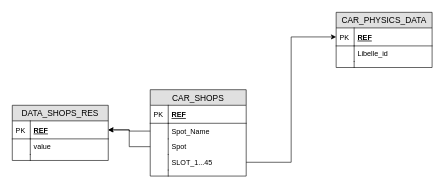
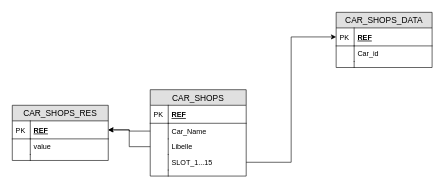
- <mxCell id="20" value="CAR_PHYSICS_DATA" style="swimlane;fontStyle=0;childLayout=stackLayout;horizontal=1;startSize=26;fillColor=#e0e0e0;horizontalStack=0;resizeParent=1;resizeParentMax=0;resizeLast=0;collapsible=1;marginBottom=0;swimlaneFillColor=#ffffff;align=center;fontSize=14;" vertex="1" parent="1"><mxGeometry x="560" y="20" width="160" height="92" as="geometry" /></mxCell>
+ <mxCell id="20" value="CAR_SHOPS_DATA" style="swimlane;fontStyle=0;childLayout=stackLayout;horizontal=1;startSize=26;fillColor=#e0e0e0;horizontalStack=0;resizeParent=1;resizeParentMax=0;resizeLast=0;collapsible=1;marginBottom=0;swimlaneFillColor=#ffffff;align=center;fontSize=14;" vertex="1" parent="1"><mxGeometry x="560" y="20" width="160" height="92" as="geometry" /></mxCell>
- <mxCell id="23" value="Libelle_id" style="shape=partialRectangle;top=0;left=0;right=0;bottom=0;align=left;verticalAlign=top;fillColor=none;spacingLeft=34;spacingRight=4;overflow=hidden;rotatable=0;points=[[0,0.5],[1,0.5]];portConstraint=eastwest;dropTarget=0;fontSize=12;" vertex="1" parent="20"><mxGeometry y="56" width="160" height="26" as="geometry" /></mxCell>
+ <mxCell id="23" value="Car_id" style="shape=partialRectangle;top=0;left=0;right=0;bottom=0;align=left;verticalAlign=top;fillColor=none;spacingLeft=34;spacingRight=4;overflow=hidden;rotatable=0;points=[[0,0.5],[1,0.5]];portConstraint=eastwest;dropTarget=0;fontSize=12;" vertex="1" parent="20"><mxGeometry y="56" width="160" height="26" as="geometry" /></mxCell>
- <mxCell id="13" value="DATA_SHOPS_RES" style="swimlane;fontStyle=0;childLayout=stackLayout;horizontal=1;startSize=26;fillColor=#e0e0e0;horizontalStack=0;resizeParent=1;resizeParentMax=0;resizeLast=0;collapsible=1;marginBottom=0;swimlaneFillColor=#ffffff;align=center;fontSize=14;" vertex="1" parent="1"><mxGeometry x="20" y="175" width="160" height="92" as="geometry" /></mxCell>
+ <mxCell id="13" value="CAR_SHOPS_RES" style="swimlane;fontStyle=0;childLayout=stackLayout;horizontal=1;startSize=26;fillColor=#e0e0e0;horizontalStack=0;resizeParent=1;resizeParentMax=0;resizeLast=0;collapsible=1;marginBottom=0;swimlaneFillColor=#ffffff;align=center;fontSize=14;" vertex="1" parent="1"><mxGeometry x="20" y="175" width="160" height="92" as="geometry" /></mxCell>
- <mxCell id="5" value="Spot_Name" style="shape=partialRectangle;top=0;left=0;right=0;bottom=0;align=left;verticalAlign=top;fillColor=none;spacingLeft=34;spacingRight=4;overflow=hidden;rotatable=0;points=[[0,0.5],[1,0.5]];portConstraint=eastwest;dropTarget=0;fontSize=12;" vertex="1" parent="2"><mxGeometry y="56" width="160" height="26" as="geometry" /></mxCell>
+ <mxCell id="5" value="Car_Name" style="shape=partialRectangle;top=0;left=0;right=0;bottom=0;align=left;verticalAlign=top;fillColor=none;spacingLeft=34;spacingRight=4;overflow=hidden;rotatable=0;points=[[0,0.5],[1,0.5]];portConstraint=eastwest;dropTarget=0;fontSize=12;" vertex="1" parent="2"><mxGeometry y="56" width="160" height="26" as="geometry" /></mxCell>
- <mxCell id="7" value="Spot" style="shape=partialRectangle;top=0;left=0;right=0;bottom=0;align=left;verticalAlign=top;fillColor=none;spacingLeft=34;spacingRight=4;overflow=hidden;rotatable=0;points=[[0,0.5],[1,0.5]];portConstraint=eastwest;dropTarget=0;fontSize=12;" vertex="1" parent="2"><mxGeometry y="82" width="160" height="26" as="geometry" /></mxCell>
+ <mxCell id="7" value="Libelle" style="shape=partialRectangle;top=0;left=0;right=0;bottom=0;align=left;verticalAlign=top;fillColor=none;spacingLeft=34;spacingRight=4;overflow=hidden;rotatable=0;points=[[0,0.5],[1,0.5]];portConstraint=eastwest;dropTarget=0;fontSize=12;" vertex="1" parent="2"><mxGeometry y="82" width="160" height="26" as="geometry" /></mxCell>
- <mxCell id="9" value="SLOT_1...45" style="shape=partialRectangle;top=0;left=0;right=0;bottom=0;align=left;verticalAlign=top;fillColor=none;spacingLeft=34;spacingRight=4;overflow=hidden;rotatable=0;points=[[0,0.5],[1,0.5]];portConstraint=eastwest;dropTarget=0;fontSize=12;" vertex="1" parent="2"><mxGeometry y="108" width="160" height="26" as="geometry" /></mxCell>
+ <mxCell id="9" value="SLOT_1...15" style="shape=partialRectangle;top=0;left=0;right=0;bottom=0;align=left;verticalAlign=top;fillColor=none;spacingLeft=34;spacingRight=4;overflow=hidden;rotatable=0;points=[[0,0.5],[1,0.5]];portConstraint=eastwest;dropTarget=0;fontSize=12;" vertex="1" parent="2"><mxGeometry y="108" width="160" height="26" as="geometry" /></mxCell>
